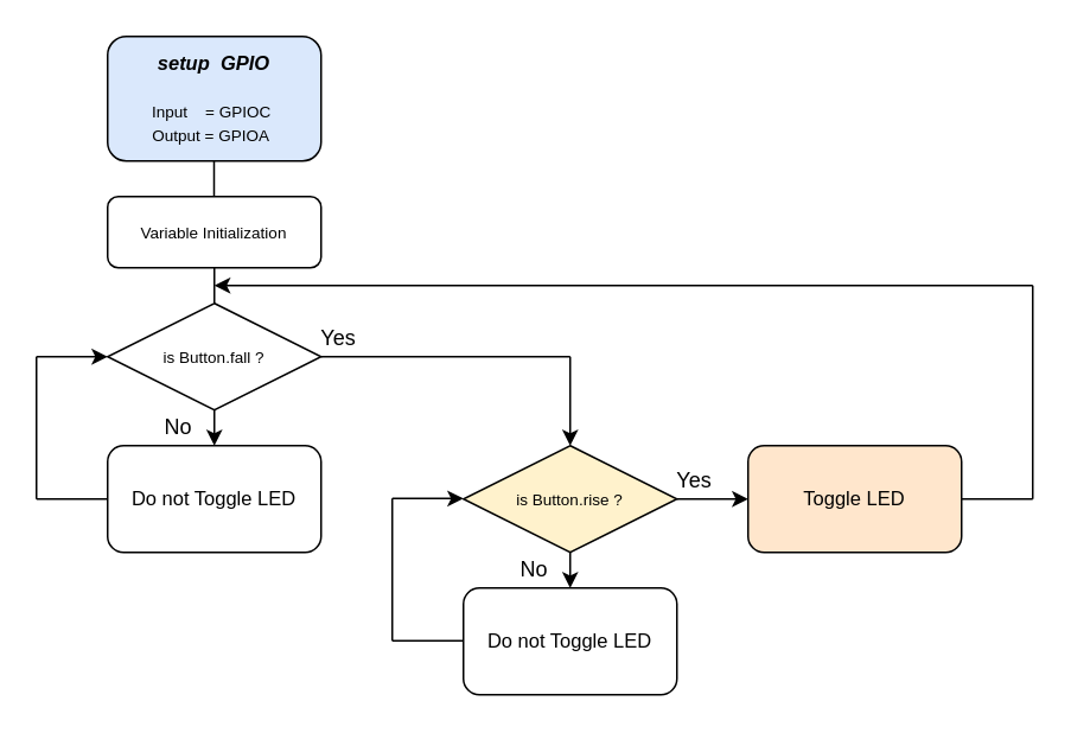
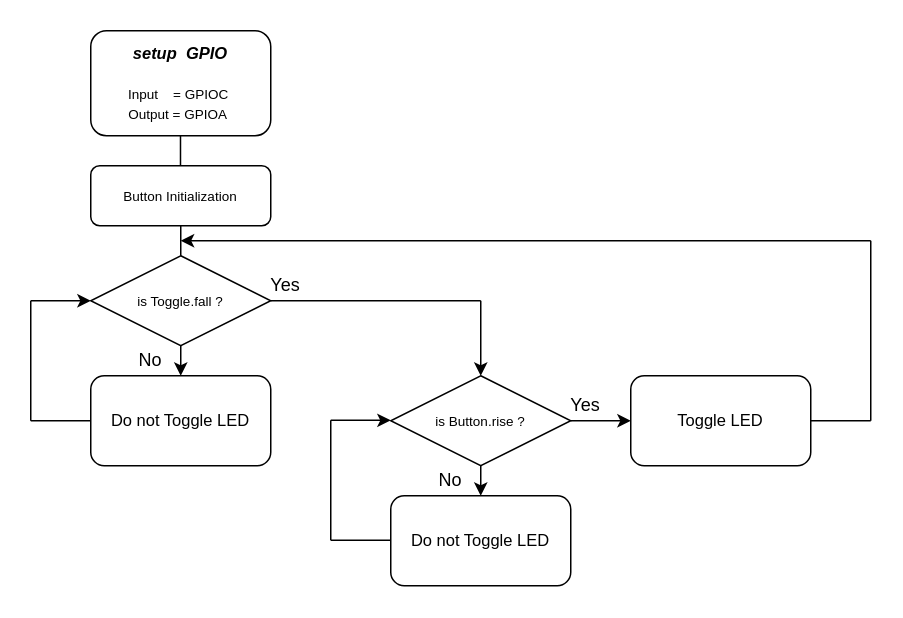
- <mxCell id="2" value="&lt;font&gt;&lt;font style=&quot;font-size: 11px&quot;&gt;&lt;b style=&quot;font-size: 11px&quot;&gt;&lt;i style=&quot;font-size: 11px&quot;&gt;setup&amp;nbsp; GPIO&lt;br&gt;&lt;br&gt;&lt;/i&gt;&lt;/b&gt;&lt;/font&gt;&lt;font style=&quot;font-size: 9px&quot;&gt;Input&amp;nbsp; &amp;nbsp; = GPIOC&amp;nbsp;&lt;br&gt;Output = GPIOA&lt;/font&gt;&lt;/font&gt;&lt;font style=&quot;font-size: 11px&quot;&gt;&amp;nbsp;&lt;br&gt;&lt;/font&gt;" style="rounded=1;whiteSpace=wrap;html=1;fontSize=11;glass=0;strokeWidth=1;shadow=0;fillColor=#dae8fc;" vertex="1" parent="1"><mxGeometry x="60" y="20" width="120" height="70" as="geometry" /></mxCell>
+ <mxCell id="2" value="&lt;font&gt;&lt;font style=&quot;font-size: 11px&quot;&gt;&lt;b style=&quot;font-size: 11px&quot;&gt;&lt;i style=&quot;font-size: 11px&quot;&gt;setup&amp;nbsp; GPIO&lt;br&gt;&lt;br&gt;&lt;/i&gt;&lt;/b&gt;&lt;/font&gt;&lt;font style=&quot;font-size: 9px&quot;&gt;Input&amp;nbsp; &amp;nbsp; = GPIOC&amp;nbsp;&lt;br&gt;Output = GPIOA&lt;/font&gt;&lt;/font&gt;&lt;font style=&quot;font-size: 11px&quot;&gt;&amp;nbsp;&lt;br&gt;&lt;/font&gt;" style="rounded=1;whiteSpace=wrap;html=1;fontSize=11;glass=0;strokeWidth=1;shadow=0;" vertex="1" parent="1"><mxGeometry x="60" y="20" width="120" height="70" as="geometry" /></mxCell>
- <mxCell id="7" value="&lt;font&gt;&lt;span style=&quot;font-weight: normal&quot;&gt;&lt;font style=&quot;font-size: 9px&quot;&gt;Variable Initialization&lt;/font&gt;&lt;/span&gt;&lt;br&gt;&lt;/font&gt;" style="rounded=1;whiteSpace=wrap;html=1;fontSize=11;glass=0;strokeWidth=1;shadow=0;fontStyle=1" vertex="1" parent="1"><mxGeometry x="60" y="110" width="120" height="40" as="geometry" /></mxCell>
+ <mxCell id="7" value="&lt;font&gt;&lt;span style=&quot;font-weight: normal&quot;&gt;&lt;font style=&quot;font-size: 9px&quot;&gt;Button Initialization&lt;/font&gt;&lt;/span&gt;&lt;br&gt;&lt;/font&gt;" style="rounded=1;whiteSpace=wrap;html=1;fontSize=11;glass=0;strokeWidth=1;shadow=0;fontStyle=1" vertex="1" parent="1"><mxGeometry x="60" y="110" width="120" height="40" as="geometry" /></mxCell>
- <mxCell id="4" value="&lt;font style=&quot;font-size: 9px&quot;&gt;is Button.fall ?&lt;/font&gt;" style="rhombus;whiteSpace=wrap;html=1;" vertex="1" parent="1"><mxGeometry x="60" y="170" width="120" height="60" as="geometry" /></mxCell>
+ <mxCell id="4" value="&lt;font style=&quot;font-size: 9px&quot;&gt;is Toggle.fall ?&lt;/font&gt;" style="rhombus;whiteSpace=wrap;html=1;" vertex="1" parent="1"><mxGeometry x="60" y="170" width="120" height="60" as="geometry" /></mxCell>
- <mxCell id="10" value="&lt;font style=&quot;font-size: 9px&quot;&gt;is Button.rise ?&lt;/font&gt;" style="rhombus;whiteSpace=wrap;html=1;fillColor=#fff2cc;" vertex="1" parent="1"><mxGeometry x="260" y="250" width="120" height="60" as="geometry" /></mxCell>
+ <mxCell id="10" value="&lt;font style=&quot;font-size: 9px&quot;&gt;is Button.rise ?&lt;/font&gt;" style="rhombus;whiteSpace=wrap;html=1;" vertex="1" parent="1"><mxGeometry x="260" y="250" width="120" height="60" as="geometry" /></mxCell>
- <mxCell id="25" value="&lt;font style=&quot;font-size: 11px&quot;&gt;Toggle LED&lt;br&gt;&lt;/font&gt;" style="rounded=1;whiteSpace=wrap;html=1;fontSize=11;glass=0;strokeWidth=1;shadow=0;fillColor=#ffe6cc;" vertex="1" parent="1"><mxGeometry x="420" y="250" width="120" height="60" as="geometry" /></mxCell>
+ <mxCell id="25" value="&lt;font style=&quot;font-size: 11px&quot;&gt;Toggle LED&lt;br&gt;&lt;/font&gt;" style="rounded=1;whiteSpace=wrap;html=1;fontSize=11;glass=0;strokeWidth=1;shadow=0;" vertex="1" parent="1"><mxGeometry x="420" y="250" width="120" height="60" as="geometry" /></mxCell>
